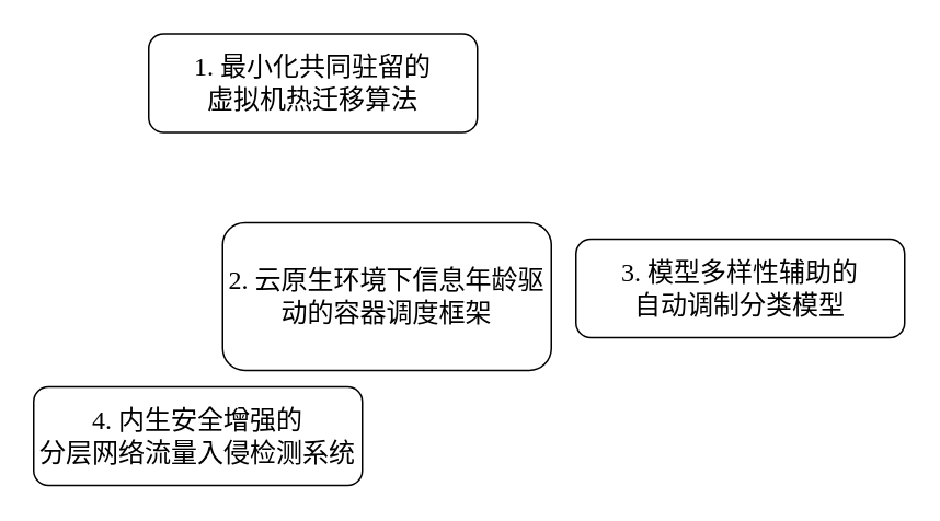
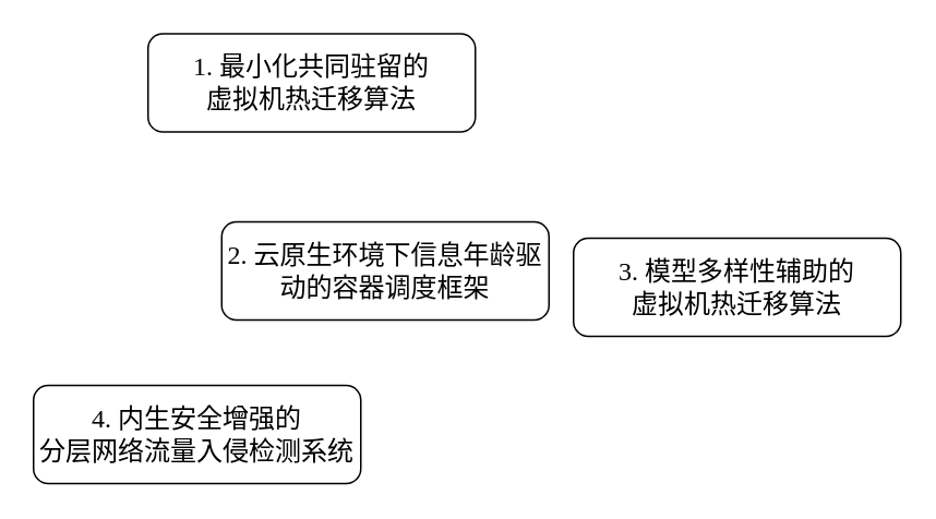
- <mxCell id="2" value="3.&amp;nbsp;模型多样性辅助的&lt;br&gt;自动调制分类模型" style="rounded=1;whiteSpace=wrap;html=1;fontFamily=Times New Roman;fontSize=16;" vertex="1" parent="1"><mxGeometry x="350" y="145" width="200" height="60" as="geometry" /></mxCell>
+ <mxCell id="2" value="3.&amp;nbsp;模型多样性辅助的&lt;br&gt;虚拟机热迁移算法" style="rounded=1;whiteSpace=wrap;html=1;fontFamily=Times New Roman;fontSize=16;" vertex="1" parent="1"><mxGeometry x="350" y="145" width="200" height="60" as="geometry" /></mxCell>
- <mxCell id="3" value="2. 云原生环境下信息年龄驱动的容器调度框架" style="rounded=1;whiteSpace=wrap;html=1;fontFamily=Times New Roman;fontSize=16;" vertex="1" parent="1"><mxGeometry x="135" y="135" width="200" height="90" as="geometry" /></mxCell>
+ <mxCell id="3" value="2. 云原生环境下信息年龄驱动的容器调度框架" style="rounded=1;whiteSpace=wrap;html=1;fontFamily=Times New Roman;fontSize=16;" vertex="1" parent="1"><mxGeometry x="135" y="135" width="200" height="60" as="geometry" /></mxCell>
